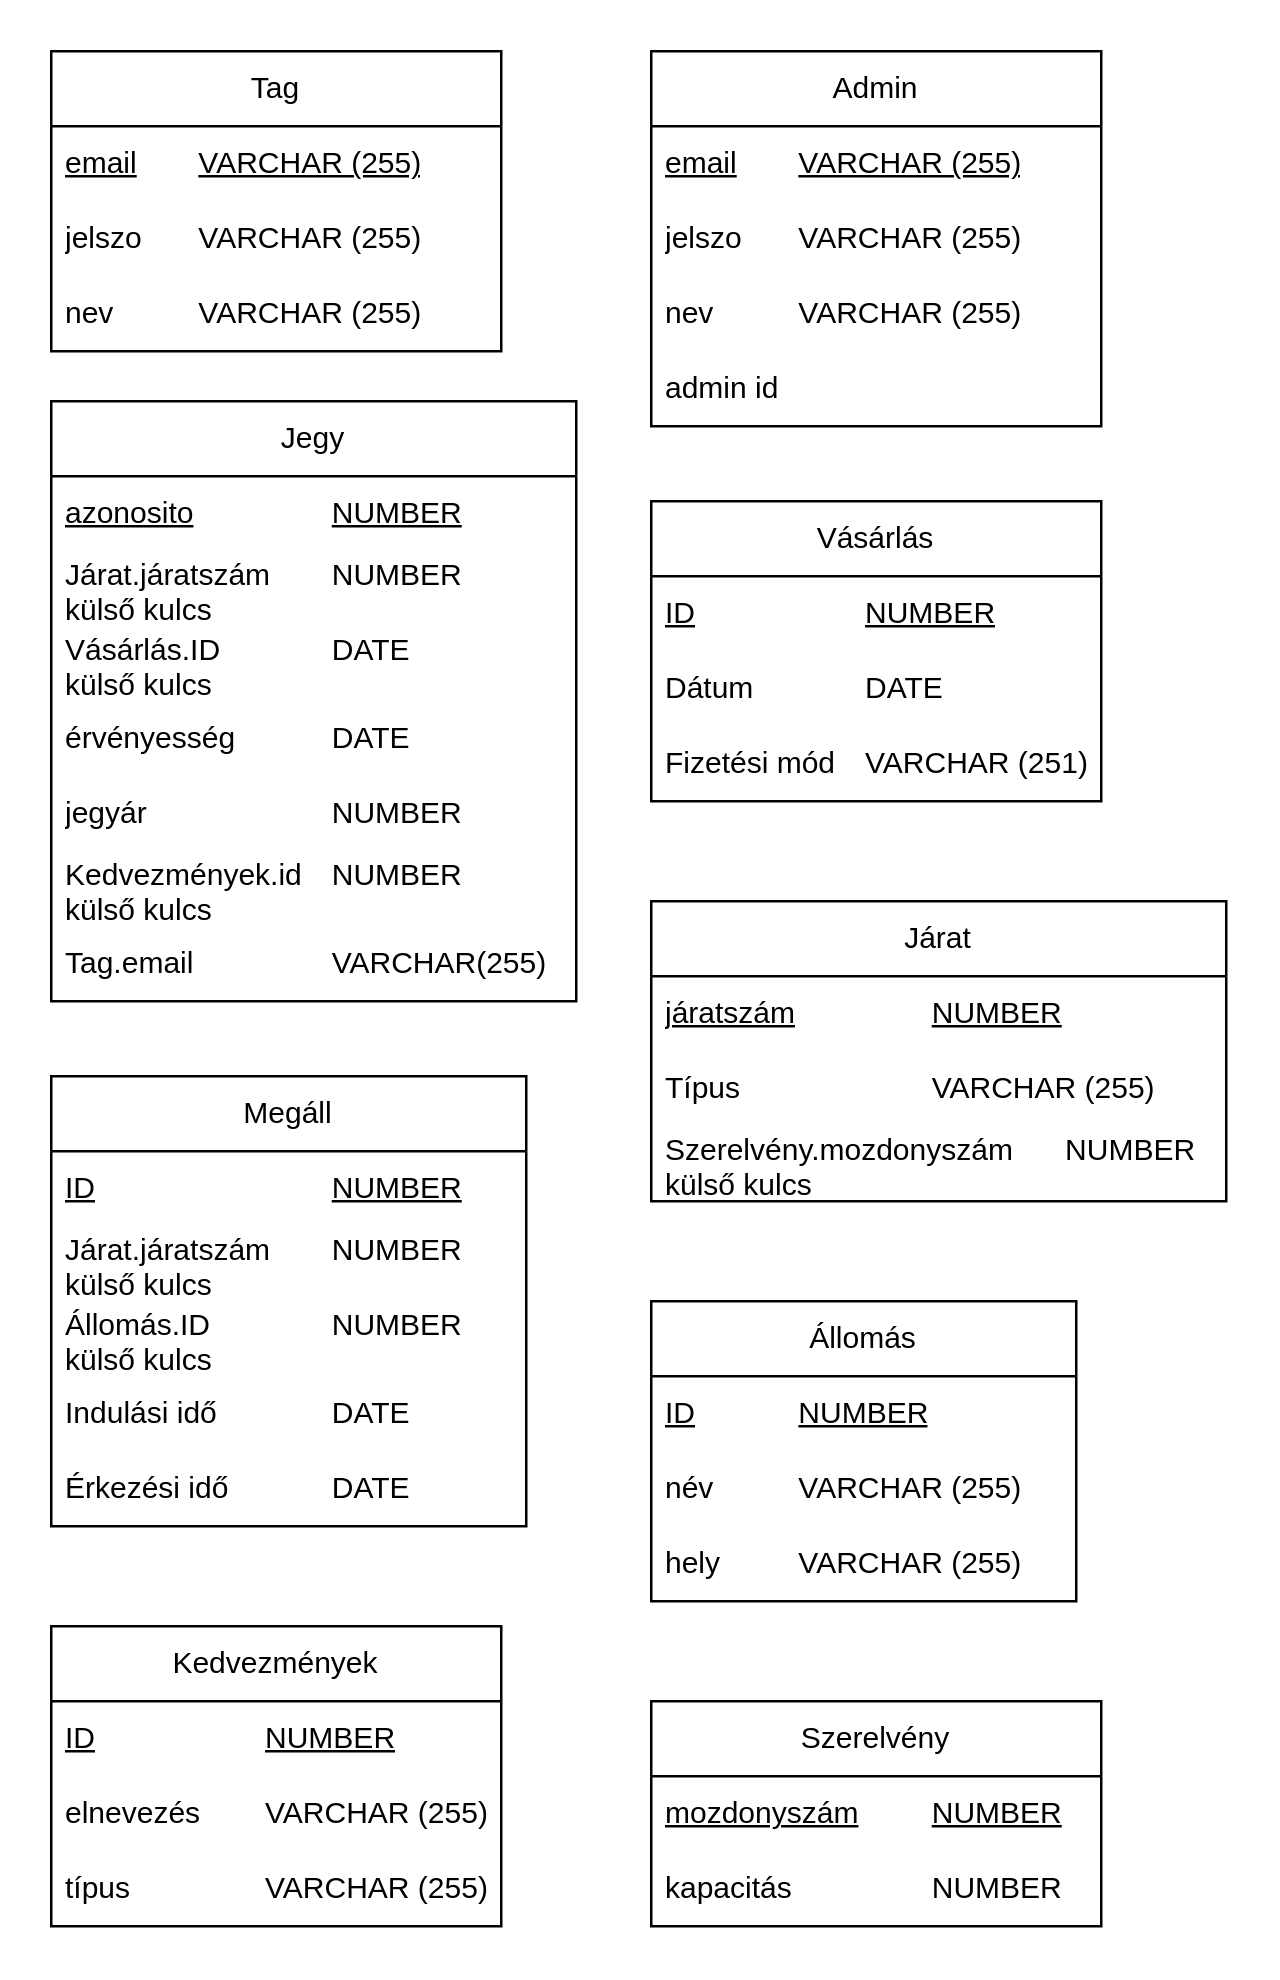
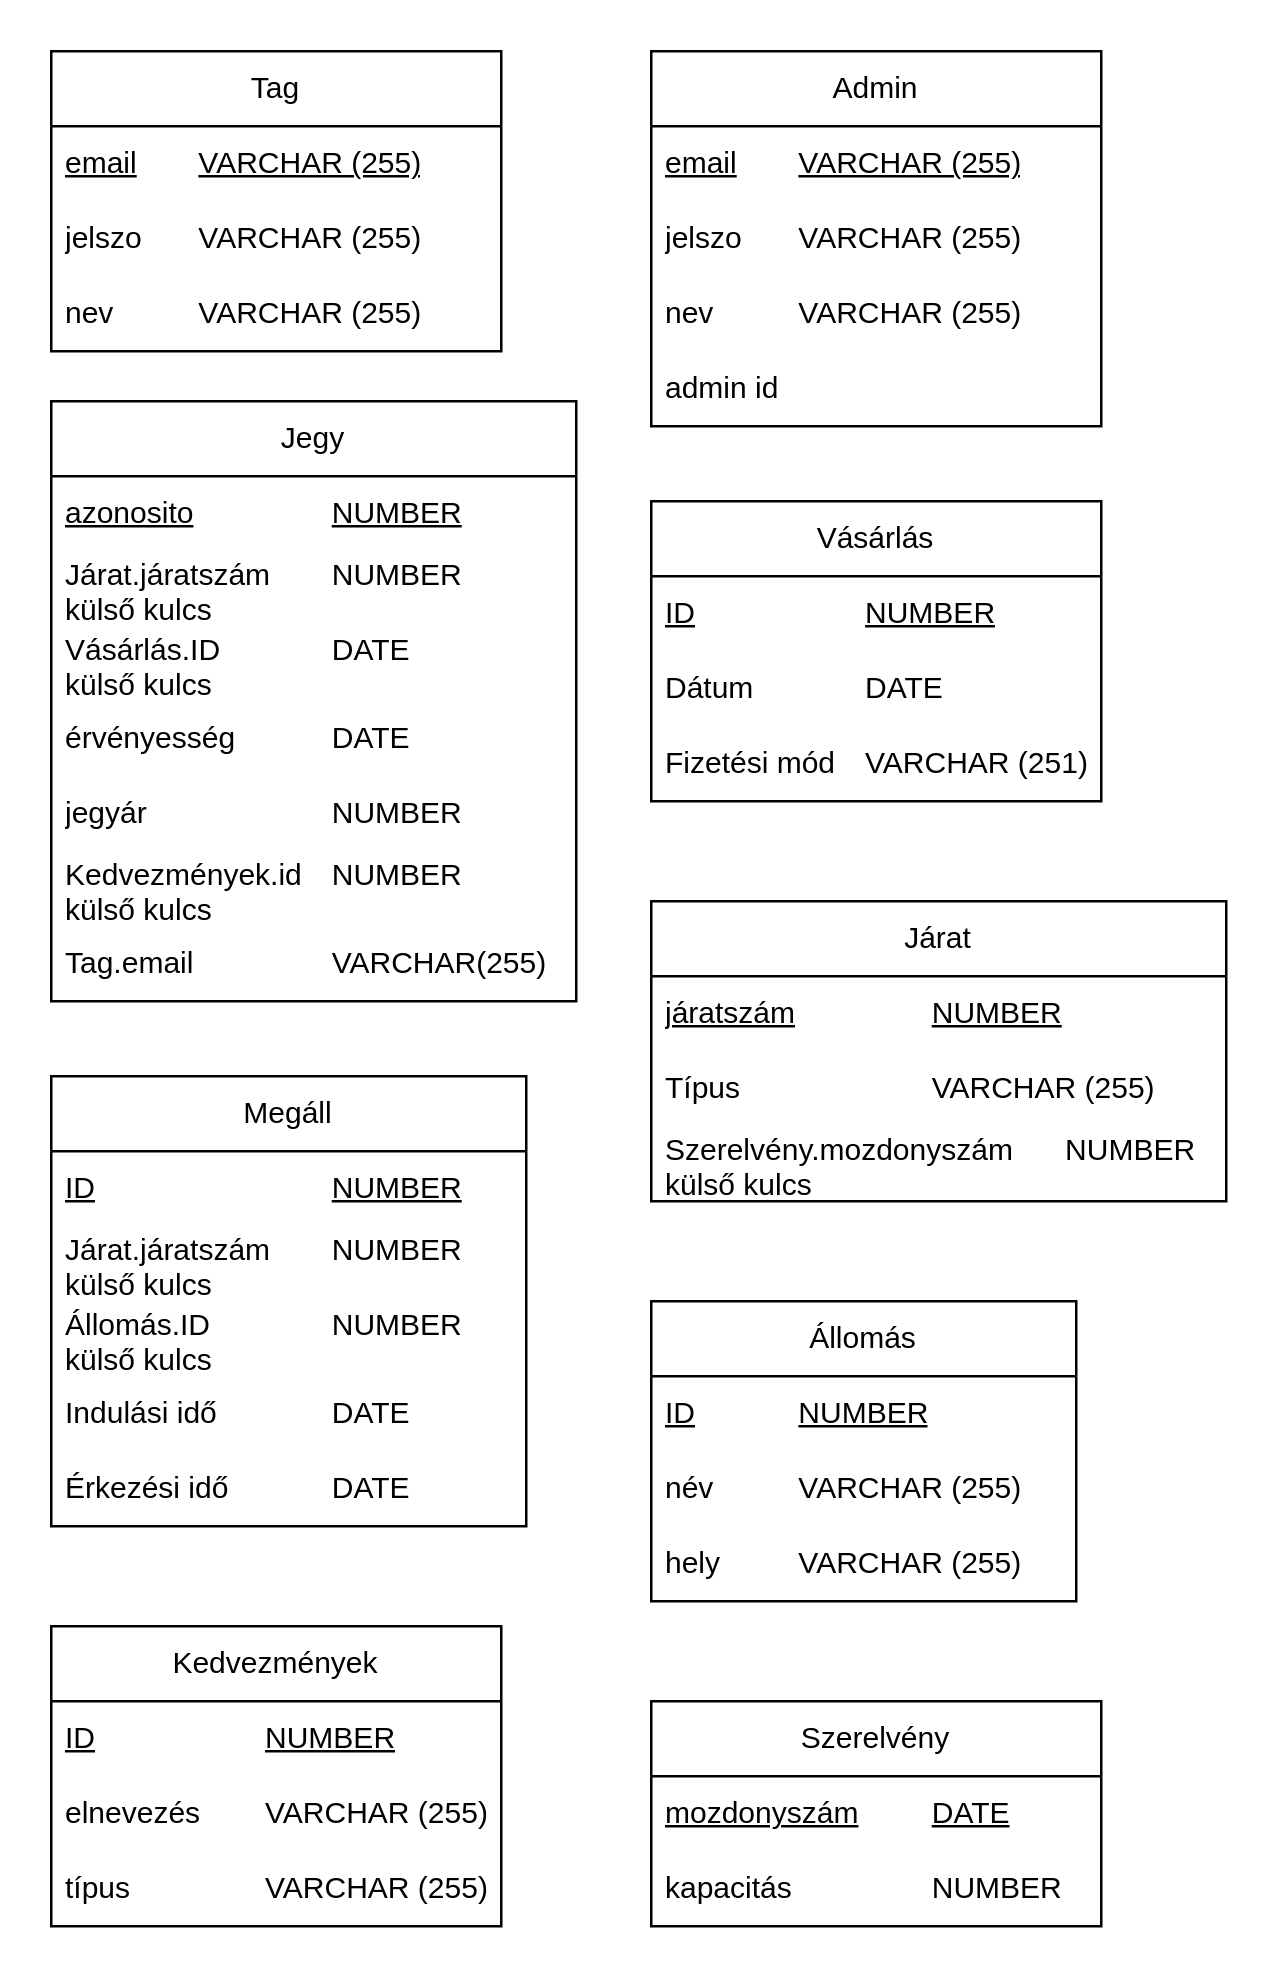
- <mxCell id="28" value="&lt;u&gt;mozdonyszám&lt;span style=&quot;white-space: pre;&quot;&gt;&#09;&lt;span style=&quot;white-space: pre;&quot;&gt;&#09;&lt;/span&gt;&lt;/span&gt;NUMBER&lt;/u&gt;" style="text;strokeColor=none;fillColor=none;align=left;verticalAlign=middle;spacingLeft=4;spacingRight=4;overflow=hidden;points=[[0,0.5],[1,0.5]];portConstraint=eastwest;rotatable=0;whiteSpace=wrap;html=1;" vertex="1" parent="27"><mxGeometry y="30" width="180" height="30" as="geometry" /></mxCell>
+ <mxCell id="28" value="&lt;u&gt;mozdonyszám&lt;span style=&quot;white-space: pre;&quot;&gt;&#09;&lt;span style=&quot;white-space: pre;&quot;&gt;&#09;&lt;/span&gt;&lt;/span&gt;DATE&lt;/u&gt;" style="text;strokeColor=none;fillColor=none;align=left;verticalAlign=middle;spacingLeft=4;spacingRight=4;overflow=hidden;points=[[0,0.5],[1,0.5]];portConstraint=eastwest;rotatable=0;whiteSpace=wrap;html=1;" vertex="1" parent="27"><mxGeometry y="30" width="180" height="30" as="geometry" /></mxCell>
